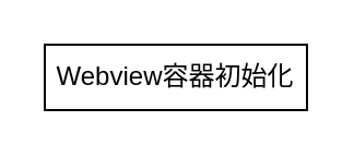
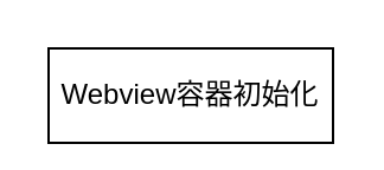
- <mxCell id="2" value="Webview容器初始化" style="rounded=0;whiteSpace=wrap;html=1;" vertex="1" parent="1"><mxGeometry x="20" y="20" width="120" height="30" as="geometry" /></mxCell>
+ <mxCell id="2" value="Webview容器初始化" style="rounded=0;whiteSpace=wrap;html=1;" vertex="1" parent="1"><mxGeometry x="20" y="20" width="120" height="40" as="geometry" /></mxCell>
